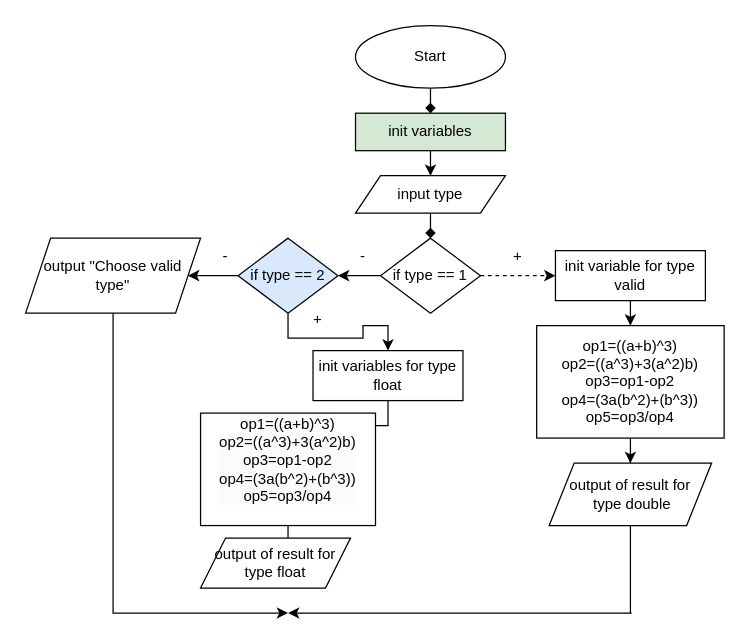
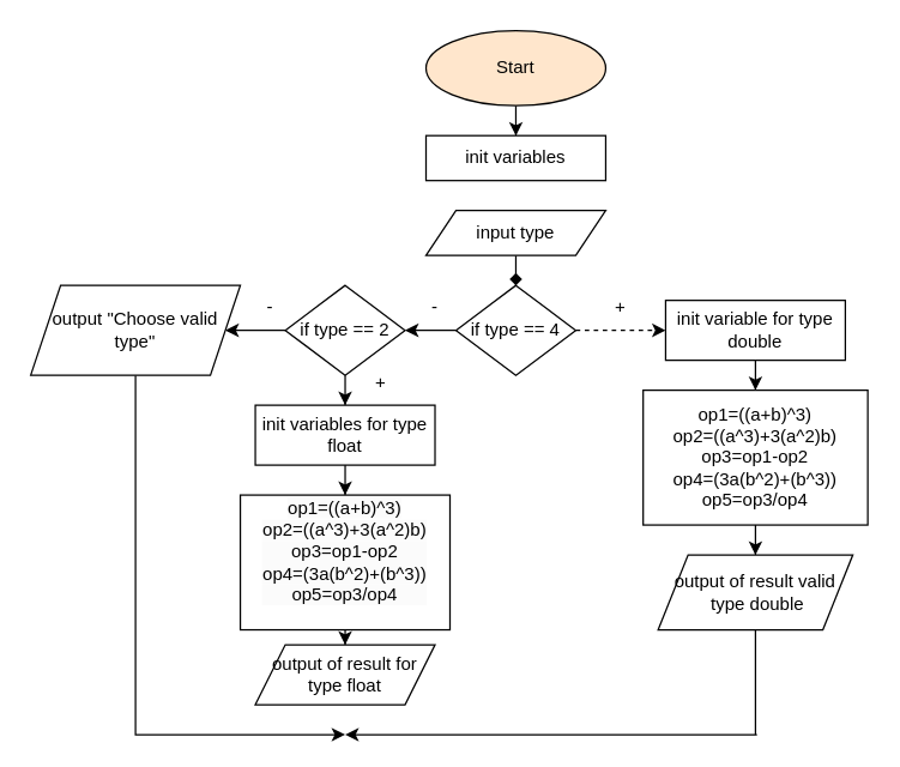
- <mxCell id="3" value="Start" style="ellipse;whiteSpace=wrap;html=1;" vertex="1" parent="1"><mxGeometry x="284" y="20" width="120" height="50" as="geometry" /></mxCell>
+ <mxCell id="3" value="Start" style="ellipse;whiteSpace=wrap;html=1;fillColor=#ffe6cc;" vertex="1" parent="1"><mxGeometry x="284" y="20" width="120" height="50" as="geometry" /></mxCell>
- <mxCell id="2" value="" style="edgeStyle=orthogonalEdgeStyle;rounded=0;orthogonalLoop=1;jettySize=auto;html=1;endArrow=diamond;" edge="1" parent="1" source="3" target="5"><mxGeometry relative="1" as="geometry" /></mxCell>
+ <mxCell id="2" value="" style="edgeStyle=orthogonalEdgeStyle;rounded=0;orthogonalLoop=1;jettySize=auto;html=1;" edge="1" parent="1" source="3" target="5"><mxGeometry relative="1" as="geometry" /></mxCell>
- <mxCell id="5" value="init variables" style="whiteSpace=wrap;html=1;fillColor=#d5e8d4;" vertex="1" parent="1"><mxGeometry x="284" y="90" width="120" height="30" as="geometry" /></mxCell>
+ <mxCell id="5" value="init variables" style="whiteSpace=wrap;html=1;" vertex="1" parent="1"><mxGeometry x="284" y="90" width="120" height="30" as="geometry" /></mxCell>
- <mxCell id="4" value="" style="edgeStyle=orthogonalEdgeStyle;rounded=0;orthogonalLoop=1;jettySize=auto;html=1;" edge="1" parent="1" source="5" target="7"><mxGeometry relative="1" as="geometry" /></mxCell>
- <mxCell id="19" value="if type == 2" style="rhombus;whiteSpace=wrap;html=1;fillColor=#dae8fc;" vertex="1" parent="1"><mxGeometry x="190" y="190" width="80" height="60" as="geometry" /></mxCell>
+ <mxCell id="19" value="if type == 2" style="rhombus;whiteSpace=wrap;html=1;" vertex="1" parent="1"><mxGeometry x="190" y="190" width="80" height="60" as="geometry" /></mxCell>
- <mxCell id="10" value="if type == 1" style="rhombus;whiteSpace=wrap;html=1;" vertex="1" parent="1"><mxGeometry x="304" y="190" width="80" height="60" as="geometry" /></mxCell>
+ <mxCell id="10" value="if type == 4" style="rhombus;whiteSpace=wrap;html=1;" vertex="1" parent="1"><mxGeometry x="304" y="190" width="80" height="60" as="geometry" /></mxCell>
- <mxCell id="12" value="init variable for type valid" style="whiteSpace=wrap;html=1;" vertex="1" parent="1"><mxGeometry x="444" y="200" width="120" height="40" as="geometry" /></mxCell>
+ <mxCell id="12" value="init variable for type double" style="whiteSpace=wrap;html=1;" vertex="1" parent="1"><mxGeometry x="444" y="200" width="120" height="40" as="geometry" /></mxCell>
- <mxCell id="21" value="init variables for type float" style="whiteSpace=wrap;html=1;" vertex="1" parent="1"><mxGeometry x="250" y="280" width="120" height="40" as="geometry" /></mxCell>
+ <mxCell id="21" value="init variables for type float" style="whiteSpace=wrap;html=1;" vertex="1" parent="1"><mxGeometry x="170" y="270" width="120" height="40" as="geometry" /></mxCell>
- <mxCell id="16" value="output of result for&lt;div&gt;&amp;nbsp;type double&lt;/div&gt;" style="shape=parallelogram;perimeter=parallelogramPerimeter;whiteSpace=wrap;html=1;fixedSize=1;" vertex="1" parent="1"><mxGeometry x="439" y="370" width="130" height="50" as="geometry" /></mxCell>
+ <mxCell id="16" value="output of result valid&lt;div&gt;&amp;nbsp;type double&lt;/div&gt;" style="shape=parallelogram;perimeter=parallelogramPerimeter;whiteSpace=wrap;html=1;fixedSize=1;" vertex="1" parent="1"><mxGeometry x="439" y="370" width="130" height="50" as="geometry" /></mxCell>
- <mxCell id="24" value="output of result for type float" style="shape=parallelogram;perimeter=parallelogramPerimeter;whiteSpace=wrap;html=1;fixedSize=1;" vertex="1" parent="1"><mxGeometry x="160" y="430" width="120" height="40" as="geometry" /></mxCell>
+ <mxCell id="24" value="output of result for type float" style="shape=parallelogram;perimeter=parallelogramPerimeter;whiteSpace=wrap;html=1;fixedSize=1;" vertex="1" parent="1"><mxGeometry x="170" y="430" width="120" height="40" as="geometry" /></mxCell>
